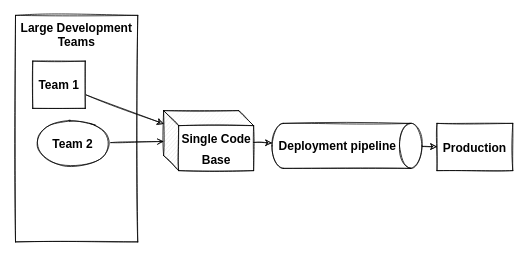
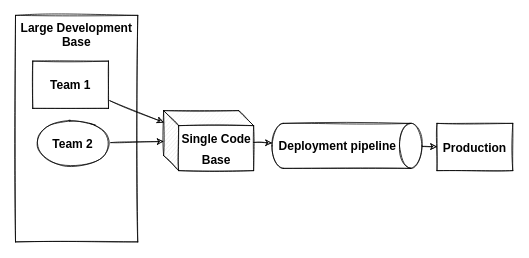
- <mxCell id="2" value="Large Development Teams" style="rounded=0;whiteSpace=wrap;html=1;fontStyle=1;fontSize=16;fontFamily=Helvetica;sketch=1;verticalAlign=top;" vertex="1" parent="1"><mxGeometry x="20" y="20" width="163" height="302" as="geometry" /></mxCell>
+ <mxCell id="2" value="Large Development Base" style="rounded=0;whiteSpace=wrap;html=1;fontStyle=1;fontSize=16;fontFamily=Helvetica;sketch=1;verticalAlign=top;" vertex="1" parent="1"><mxGeometry x="20" y="20" width="163" height="302" as="geometry" /></mxCell>
- <mxCell id="4" value="Team 1" style="rounded=0;whiteSpace=wrap;html=1;fontStyle=1;fontSize=16;fontFamily=Helvetica;sketch=1;" vertex="1" parent="1"><mxGeometry x="43" y="81" width="70" height="63" as="geometry" /></mxCell>
+ <mxCell id="4" value="Team 1" style="rounded=0;whiteSpace=wrap;html=1;fontStyle=1;fontSize=16;fontFamily=Helvetica;sketch=1;" vertex="1" parent="1"><mxGeometry x="43" y="81" width="101" height="63" as="geometry" /></mxCell>
- <mxCell id="5" style="edgeStyle=none;rounded=0;sketch=1;orthogonalLoop=1;jettySize=auto;html=1;fontSize=23;startArrow=none;startFill=0;strokeWidth=1;endArrow=open;" edge="1" parent="1" source="6" target="8"><mxGeometry relative="1" as="geometry" /></mxCell>
+ <mxCell id="5" style="edgeStyle=none;rounded=0;sketch=1;orthogonalLoop=1;jettySize=auto;html=1;fontSize=23;startArrow=none;startFill=0;strokeWidth=1;" edge="1" parent="1" source="6" target="8"><mxGeometry relative="1" as="geometry" /></mxCell>
